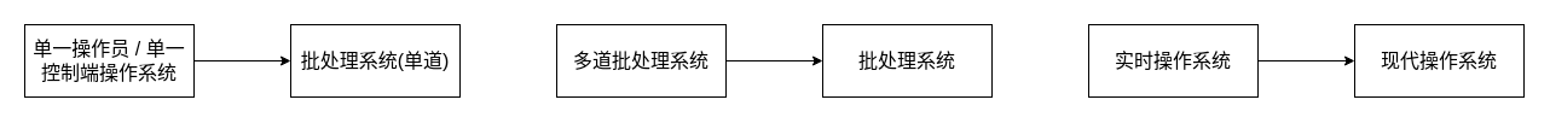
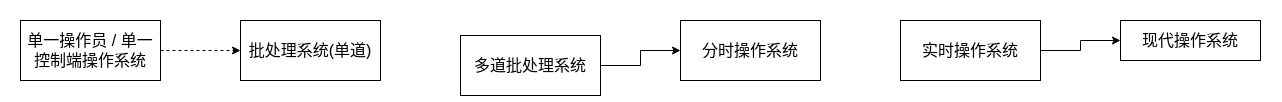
- <mxCell id="2" value="" style="edgeStyle=orthogonalEdgeStyle;rounded=0;orthogonalLoop=1;jettySize=auto;html=1;" edge="1" parent="1" source="3" target="4"><mxGeometry relative="1" as="geometry" /></mxCell>
+ <mxCell id="2" value="" style="edgeStyle=orthogonalEdgeStyle;rounded=0;orthogonalLoop=1;jettySize=auto;html=1;dashed=1;" edge="1" parent="1" source="3" target="4"><mxGeometry relative="1" as="geometry" /></mxCell>
- <mxCell id="6" value="多道批处理系统" style="rounded=0;whiteSpace=wrap;html=1;fontSize=16;" vertex="1" parent="1"><mxGeometry x="460" y="20" width="140" height="60" as="geometry" /></mxCell>
+ <mxCell id="6" value="多道批处理系统" style="rounded=0;whiteSpace=wrap;html=1;fontSize=16;" vertex="1" parent="1"><mxGeometry x="460" y="35" width="140" height="60" as="geometry" /></mxCell>
- <mxCell id="7" value="批处理系统" style="rounded=0;whiteSpace=wrap;html=1;fontSize=16;" vertex="1" parent="1"><mxGeometry x="680" y="20" width="140" height="60" as="geometry" /></mxCell>
+ <mxCell id="7" value="分时操作系统" style="rounded=0;whiteSpace=wrap;html=1;fontSize=16;" vertex="1" parent="1"><mxGeometry x="680" y="20" width="140" height="60" as="geometry" /></mxCell>
- <mxCell id="10" value="现代操作系统" style="rounded=0;whiteSpace=wrap;html=1;fontSize=16;" vertex="1" parent="1"><mxGeometry x="1120" y="20" width="140" height="60" as="geometry" /></mxCell>
+ <mxCell id="10" value="现代操作系统" style="rounded=0;whiteSpace=wrap;html=1;fontSize=16;" vertex="1" parent="1"><mxGeometry x="1120" y="20" width="140" height="40" as="geometry" /></mxCell>
